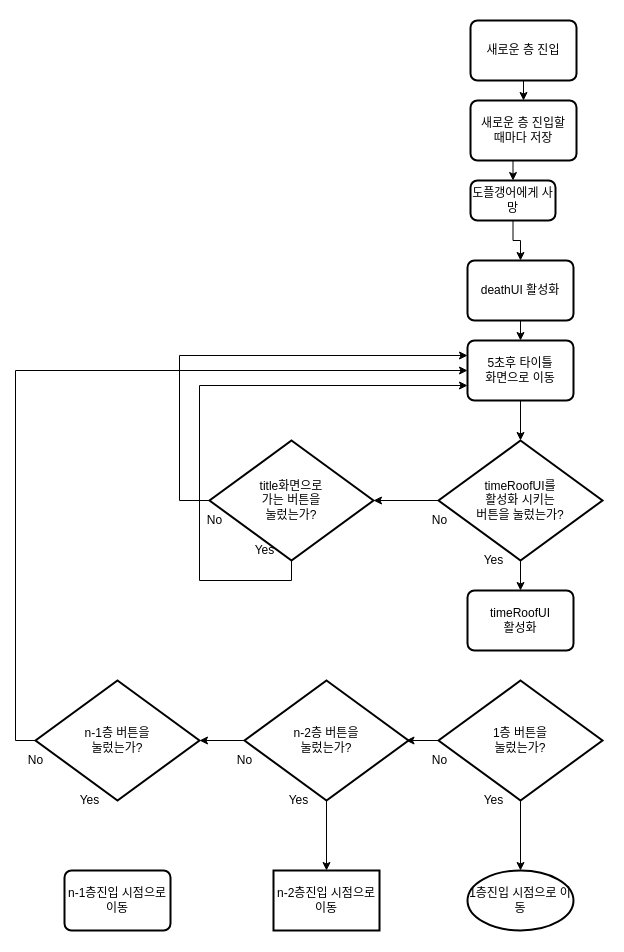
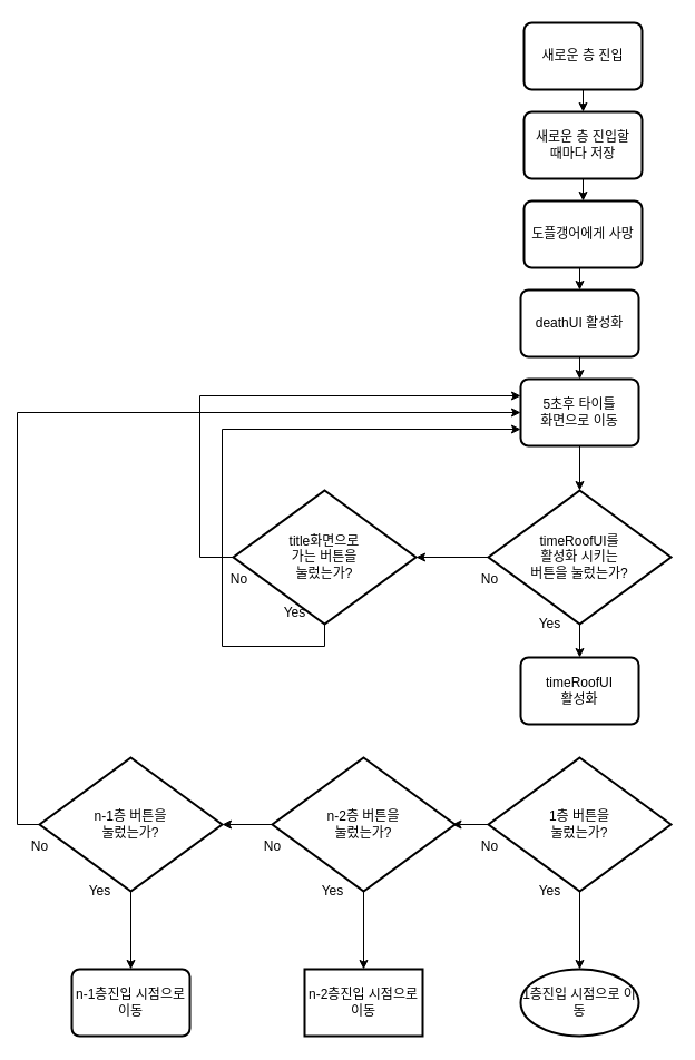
- <mxCell id="32" value="도플갱어에게 사망" style="rounded=1;whiteSpace=wrap;html=1;absoluteArcSize=1;arcSize=14;strokeWidth=2;" vertex="1" parent="1"><mxGeometry x="470" y="180" width="85" height="40" as="geometry" /></mxCell>
+ <mxCell id="32" value="도플갱어에게 사망" style="rounded=1;whiteSpace=wrap;html=1;absoluteArcSize=1;arcSize=14;strokeWidth=2;" vertex="1" parent="1"><mxGeometry x="470" y="180" width="106" height="60" as="geometry" /></mxCell>
+ <mxCell id="24" style="edgeStyle=orthogonalEdgeStyle;rounded=0;orthogonalLoop=1;jettySize=auto;html=1;exitX=0.5;exitY=1;exitDx=0;exitDy=0;exitPerimeter=0;entryX=0.5;entryY=0;entryDx=0;entryDy=0;" edge="1" parent="1" source="25" target="40"><mxGeometry relative="1" as="geometry" /></mxCell>
